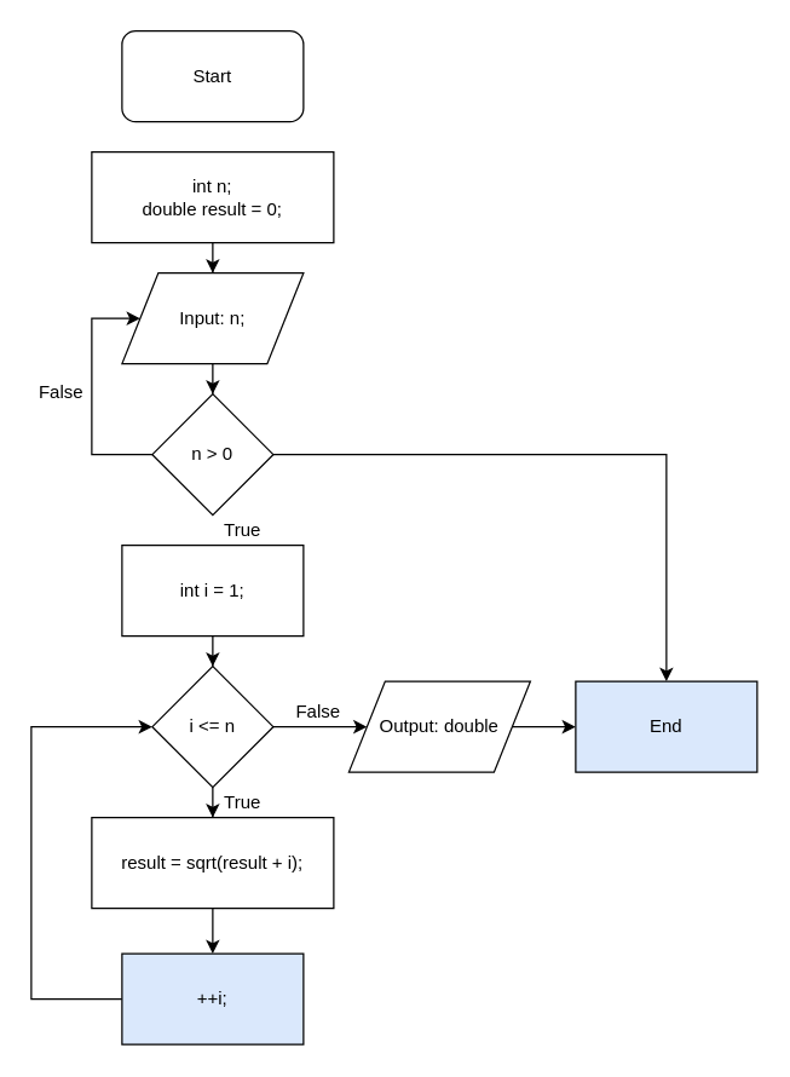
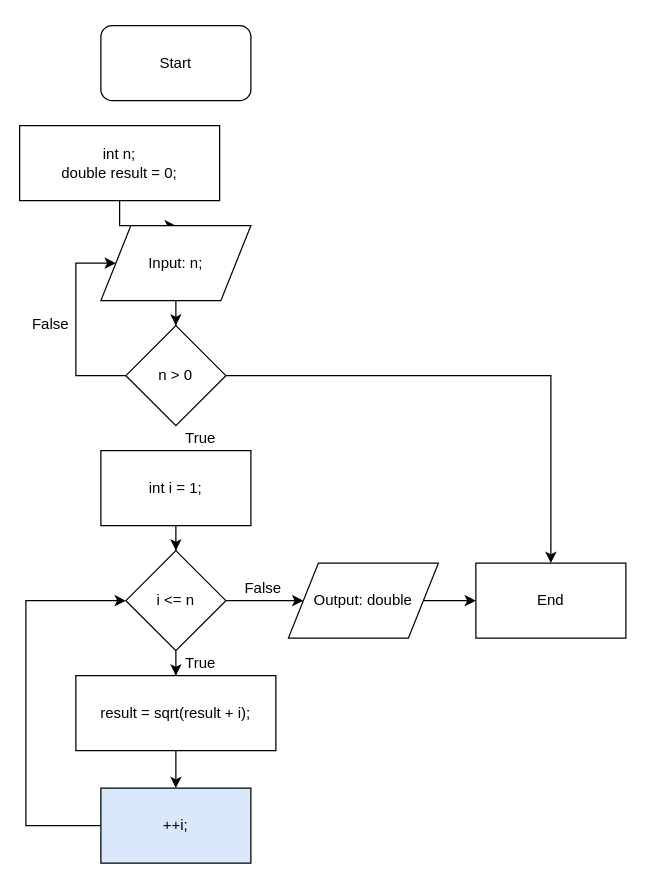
- <mxCell id="4" value="int n;&lt;br&gt;double result = 0;" style="rounded=0;whiteSpace=wrap;html=1;" parent="1" vertex="1"><mxGeometry y="100" width="160" height="60" as="geometry" x="60" /></mxCell>
+ <mxCell id="4" value="int n;&lt;br&gt;double result = 0;" style="rounded=0;whiteSpace=wrap;html=1;" parent="1" vertex="1"><mxGeometry x="15" y="100" width="160" height="60" as="geometry" /></mxCell>
- <mxCell id="21" value="End" style="rounded=0;whiteSpace=wrap;html=1;fillColor=#dae8fc;" parent="1" vertex="1"><mxGeometry x="380" y="450" width="120" height="60" as="geometry" /></mxCell>
+ <mxCell id="21" value="End" style="rounded=0;whiteSpace=wrap;html=1;" parent="1" vertex="1"><mxGeometry x="380" y="450" width="120" height="60" as="geometry" /></mxCell>
